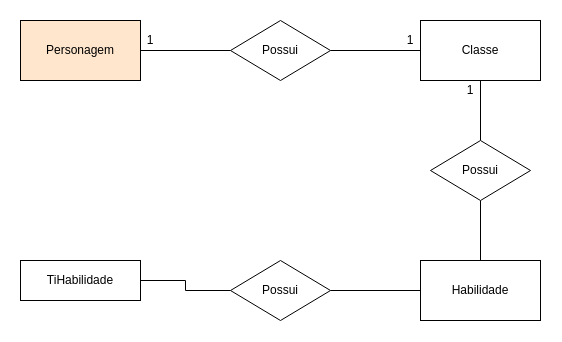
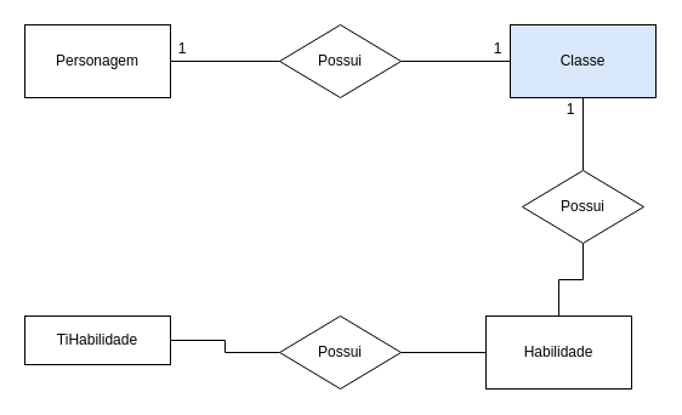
- <mxCell id="3" value="&lt;font style=&quot;vertical-align: inherit&quot;&gt;&lt;font style=&quot;vertical-align: inherit&quot;&gt;&lt;font style=&quot;vertical-align: inherit&quot;&gt;&lt;font style=&quot;vertical-align: inherit&quot;&gt;Personagem&lt;/font&gt;&lt;/font&gt;&lt;/font&gt;&lt;/font&gt;" style="rounded=0;whiteSpace=wrap;html=1;fillColor=#ffe6cc;" vertex="1" parent="1"><mxGeometry x="20" y="20" width="120" height="60" as="geometry" /></mxCell>
+ <mxCell id="3" value="&lt;font style=&quot;vertical-align: inherit&quot;&gt;&lt;font style=&quot;vertical-align: inherit&quot;&gt;&lt;font style=&quot;vertical-align: inherit&quot;&gt;&lt;font style=&quot;vertical-align: inherit&quot;&gt;Personagem&lt;/font&gt;&lt;/font&gt;&lt;/font&gt;&lt;/font&gt;" style="rounded=0;whiteSpace=wrap;html=1;" vertex="1" parent="1"><mxGeometry x="20" y="20" width="120" height="60" as="geometry" /></mxCell>
- <mxCell id="7" value="&lt;font style=&quot;vertical-align: inherit&quot;&gt;&lt;font style=&quot;vertical-align: inherit&quot;&gt;&lt;font style=&quot;vertical-align: inherit&quot;&gt;&lt;font style=&quot;vertical-align: inherit&quot;&gt;&lt;font style=&quot;vertical-align: inherit&quot;&gt;&lt;font style=&quot;vertical-align: inherit&quot;&gt;Classe&lt;/font&gt;&lt;/font&gt;&lt;/font&gt;&lt;/font&gt;&lt;/font&gt;&lt;/font&gt;" style="rounded=0;whiteSpace=wrap;html=1;" vertex="1" parent="1"><mxGeometry x="420" y="20" width="120" height="60" as="geometry" /></mxCell>
+ <mxCell id="7" value="&lt;font style=&quot;vertical-align: inherit&quot;&gt;&lt;font style=&quot;vertical-align: inherit&quot;&gt;&lt;font style=&quot;vertical-align: inherit&quot;&gt;&lt;font style=&quot;vertical-align: inherit&quot;&gt;&lt;font style=&quot;vertical-align: inherit&quot;&gt;&lt;font style=&quot;vertical-align: inherit&quot;&gt;Classe&lt;/font&gt;&lt;/font&gt;&lt;/font&gt;&lt;/font&gt;&lt;/font&gt;&lt;/font&gt;" style="rounded=0;whiteSpace=wrap;html=1;fillColor=#dae8fc;" vertex="1" parent="1"><mxGeometry x="420" y="20" width="120" height="60" as="geometry" /></mxCell>
- <mxCell id="13" value="&lt;font style=&quot;vertical-align: inherit&quot;&gt;&lt;font style=&quot;vertical-align: inherit&quot;&gt;&lt;font style=&quot;vertical-align: inherit&quot;&gt;&lt;font style=&quot;vertical-align: inherit&quot;&gt;&lt;font style=&quot;vertical-align: inherit&quot;&gt;&lt;font style=&quot;vertical-align: inherit&quot;&gt;&lt;font style=&quot;vertical-align: inherit&quot;&gt;&lt;font style=&quot;vertical-align: inherit&quot;&gt;&lt;font style=&quot;vertical-align: inherit&quot;&gt;&lt;font style=&quot;vertical-align: inherit&quot;&gt;&lt;font style=&quot;vertical-align: inherit&quot;&gt;&lt;font style=&quot;vertical-align: inherit&quot;&gt;&lt;font style=&quot;vertical-align: inherit&quot;&gt;&lt;font style=&quot;vertical-align: inherit&quot;&gt;&lt;font style=&quot;vertical-align: inherit&quot;&gt;&lt;font style=&quot;vertical-align: inherit&quot;&gt;&lt;font style=&quot;vertical-align: inherit&quot;&gt;&lt;font style=&quot;vertical-align: inherit&quot;&gt;Habilidade&lt;/font&gt;&lt;/font&gt;&lt;/font&gt;&lt;/font&gt;&lt;/font&gt;&lt;/font&gt;&lt;/font&gt;&lt;/font&gt;&lt;/font&gt;&lt;/font&gt;&lt;/font&gt;&lt;/font&gt;&lt;/font&gt;&lt;/font&gt;&lt;/font&gt;&lt;/font&gt;&lt;/font&gt;&lt;/font&gt;" style="rounded=0;whiteSpace=wrap;html=1;" vertex="1" parent="1"><mxGeometry x="420" y="260" width="120" height="60" as="geometry" /></mxCell>
+ <mxCell id="13" value="&lt;font style=&quot;vertical-align: inherit&quot;&gt;&lt;font style=&quot;vertical-align: inherit&quot;&gt;&lt;font style=&quot;vertical-align: inherit&quot;&gt;&lt;font style=&quot;vertical-align: inherit&quot;&gt;&lt;font style=&quot;vertical-align: inherit&quot;&gt;&lt;font style=&quot;vertical-align: inherit&quot;&gt;&lt;font style=&quot;vertical-align: inherit&quot;&gt;&lt;font style=&quot;vertical-align: inherit&quot;&gt;&lt;font style=&quot;vertical-align: inherit&quot;&gt;&lt;font style=&quot;vertical-align: inherit&quot;&gt;&lt;font style=&quot;vertical-align: inherit&quot;&gt;&lt;font style=&quot;vertical-align: inherit&quot;&gt;&lt;font style=&quot;vertical-align: inherit&quot;&gt;&lt;font style=&quot;vertical-align: inherit&quot;&gt;&lt;font style=&quot;vertical-align: inherit&quot;&gt;&lt;font style=&quot;vertical-align: inherit&quot;&gt;&lt;font style=&quot;vertical-align: inherit&quot;&gt;&lt;font style=&quot;vertical-align: inherit&quot;&gt;Habilidade&lt;/font&gt;&lt;/font&gt;&lt;/font&gt;&lt;/font&gt;&lt;/font&gt;&lt;/font&gt;&lt;/font&gt;&lt;/font&gt;&lt;/font&gt;&lt;/font&gt;&lt;/font&gt;&lt;/font&gt;&lt;/font&gt;&lt;/font&gt;&lt;/font&gt;&lt;/font&gt;&lt;/font&gt;&lt;/font&gt;" style="rounded=0;whiteSpace=wrap;html=1;" vertex="1" parent="1"><mxGeometry x="400" y="260" width="120" height="60" as="geometry" /></mxCell>
